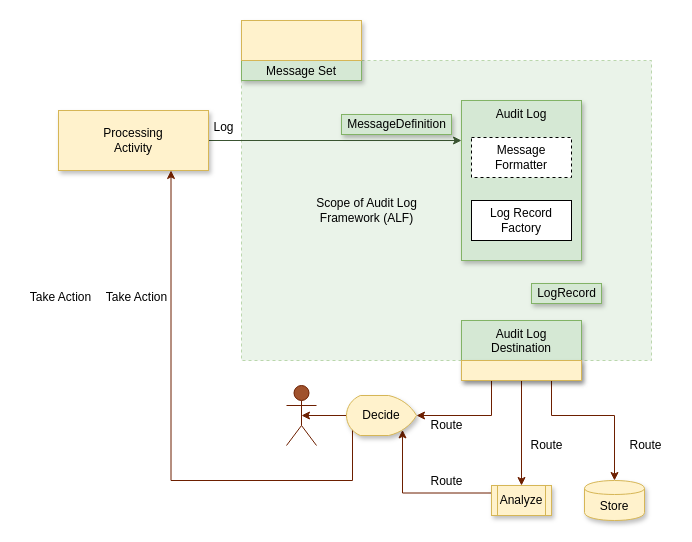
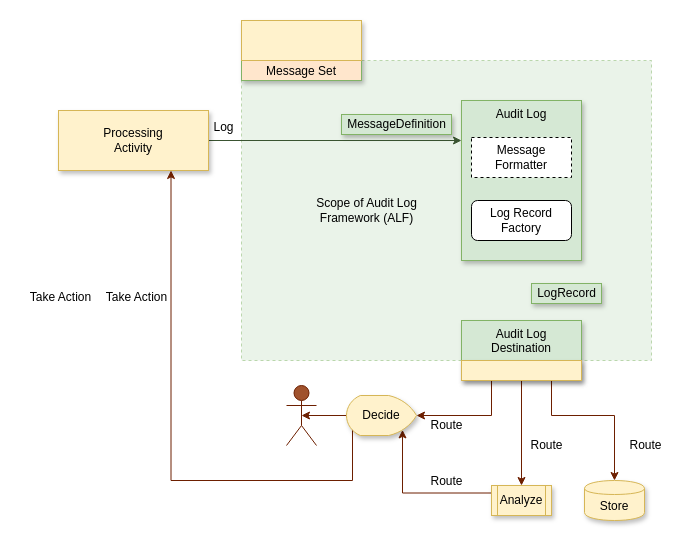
- <mxCell id="9" value="Message Set" style="rounded=0;whiteSpace=wrap;html=1;fillColor=#d5e8d4;strokeColor=#82b366;verticalAlign=bottom;shadow=1;" parent="1" vertex="1"><mxGeometry x="241" y="20" width="120" height="60" as="geometry" /></mxCell>
+ <mxCell id="9" value="Message Set" style="rounded=0;whiteSpace=wrap;html=1;fillColor=#ffe6cc;strokeColor=#82b366;verticalAlign=bottom;shadow=1;" parent="1" vertex="1"><mxGeometry x="241" y="20" width="120" height="60" as="geometry" /></mxCell>
- <mxCell id="14" value="Log Record&lt;br&gt;Factory" style="rounded=0;whiteSpace=wrap;html=1;" parent="1" vertex="1"><mxGeometry x="471" y="200" width="100" height="40" as="geometry" /></mxCell>
+ <mxCell id="14" value="Log Record&lt;br&gt;Factory" style="whiteSpace=wrap;html=1;rounded=1;" parent="1" vertex="1"><mxGeometry x="471" y="200" width="100" height="40" as="geometry" /></mxCell>
